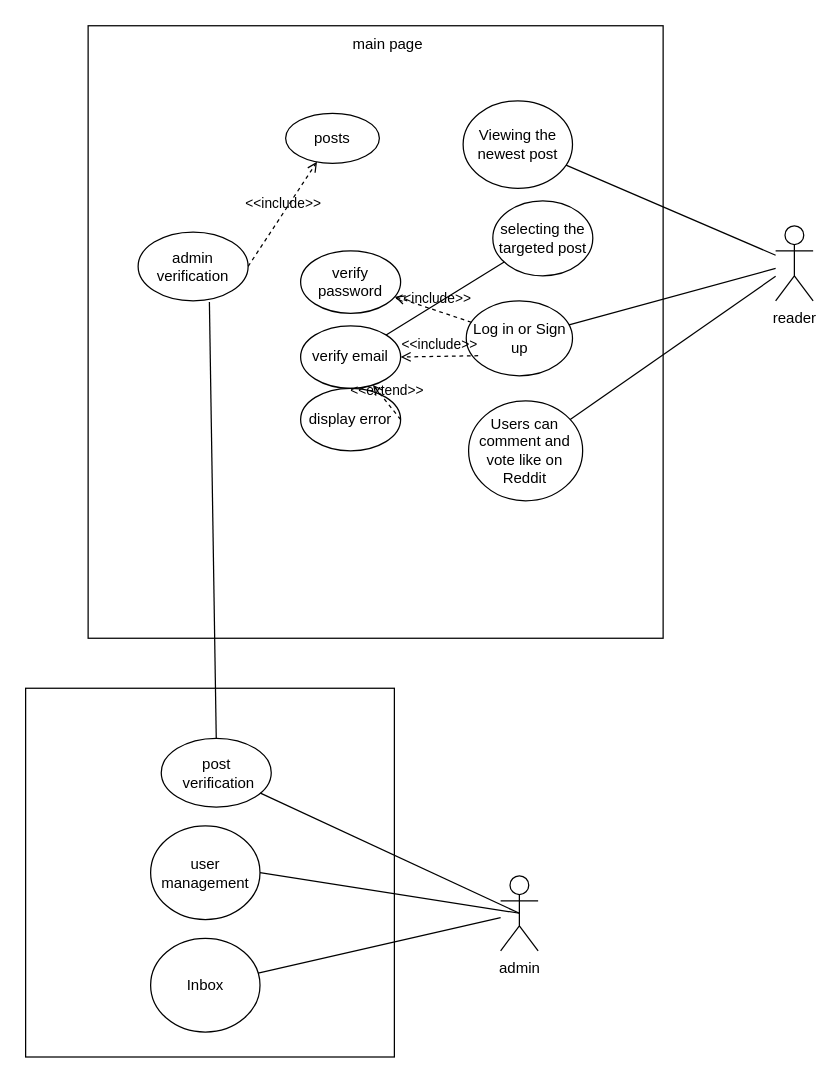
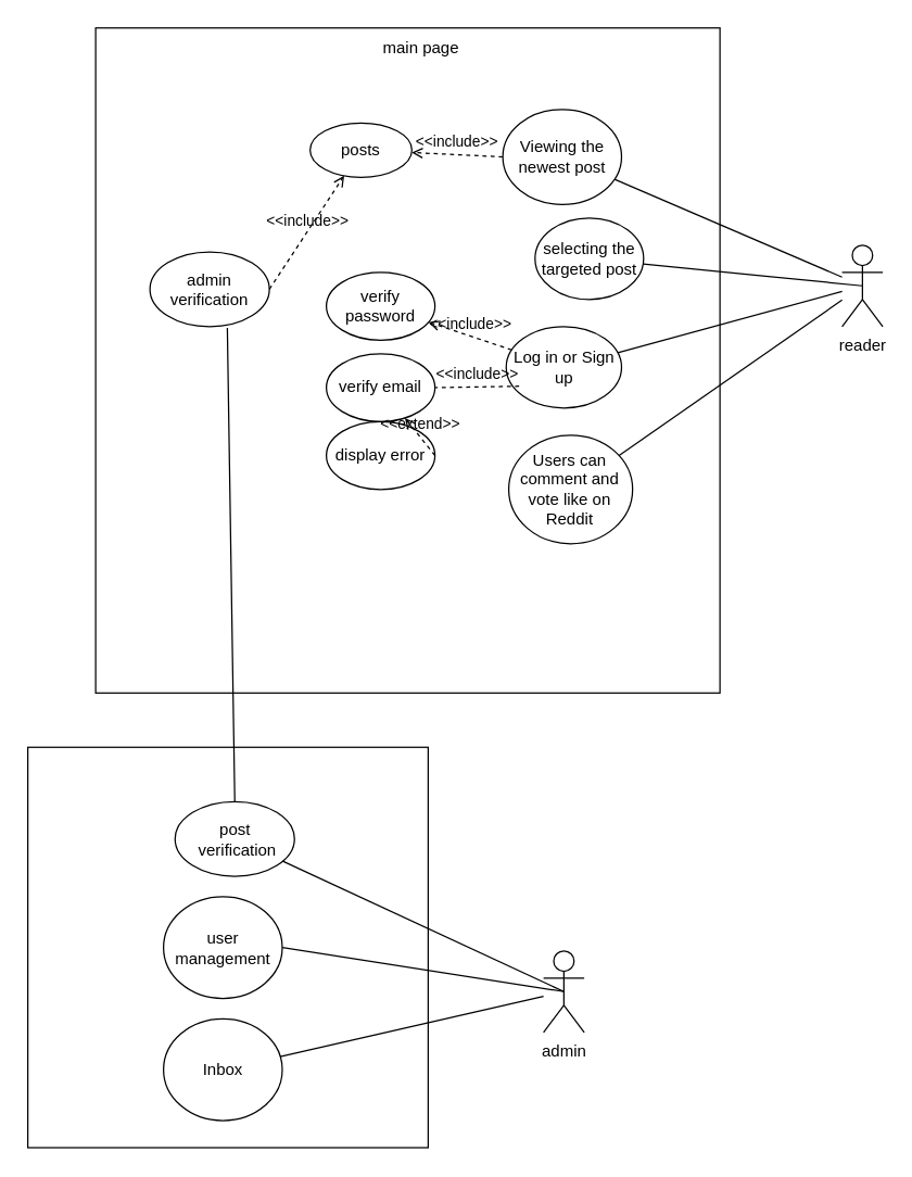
+ <mxCell id="20" value="&amp;lt;&amp;lt;include&amp;gt;&amp;gt;" style="html=1;verticalAlign=bottom;labelBackgroundColor=none;endArrow=open;endFill=0;dashed=1;rounded=0;exitX=0;exitY=0.5;exitDx=0;exitDy=0;" edge="1" parent="1" source="5" target="19"><mxGeometry width="160" relative="1" as="geometry"><mxPoint x="240" y="340" as="sourcePoint" /><mxPoint x="400" y="340" as="targetPoint" /></mxGeometry></mxCell>
- <mxCell id="10" value="" style="endArrow=none;html=1;rounded=0;" edge="1" parent="1" source="6" target="15"><mxGeometry width="50" height="50" relative="1" as="geometry"><mxPoint x="240" y="400" as="sourcePoint" /><mxPoint x="290" y="350" as="targetPoint" /></mxGeometry></mxCell>
+ <mxCell id="10" value="" style="endArrow=none;html=1;rounded=0;entryX=0.5;entryY=0.5;entryDx=0;entryDy=0;entryPerimeter=0;" edge="1" parent="1" source="6" target="2"><mxGeometry width="50" height="50" relative="1" as="geometry"><mxPoint x="240" y="400" as="sourcePoint" /><mxPoint x="290" y="350" as="targetPoint" /></mxGeometry></mxCell>
- <mxCell id="17" value="&amp;lt;&amp;lt;include&amp;gt;&amp;gt;" style="html=1;verticalAlign=bottom;labelBackgroundColor=none;endArrow=open;endFill=0;dashed=1;rounded=0;exitX=0.112;exitY=0.733;exitDx=0;exitDy=0;exitPerimeter=0;entryX=1;entryY=0.5;entryDx=0;entryDy=0;" edge="1" parent="1" source="7" target="15"><mxGeometry width="160" relative="1" as="geometry"><mxPoint x="190" y="370" as="sourcePoint" /><mxPoint x="350" y="370" as="targetPoint" /></mxGeometry></mxCell>
+ <mxCell id="17" value="&amp;lt;&amp;lt;include&amp;gt;&amp;gt;" style="html=1;verticalAlign=bottom;labelBackgroundColor=none;endArrow=none;endFill=0;dashed=1;rounded=0;exitX=0.112;exitY=0.733;exitDx=0;exitDy=0;exitPerimeter=0;entryX=1;entryY=0.5;entryDx=0;entryDy=0;" edge="1" parent="1" source="7" target="15"><mxGeometry width="160" relative="1" as="geometry"><mxPoint x="190" y="370" as="sourcePoint" /><mxPoint x="350" y="370" as="targetPoint" /></mxGeometry></mxCell>
